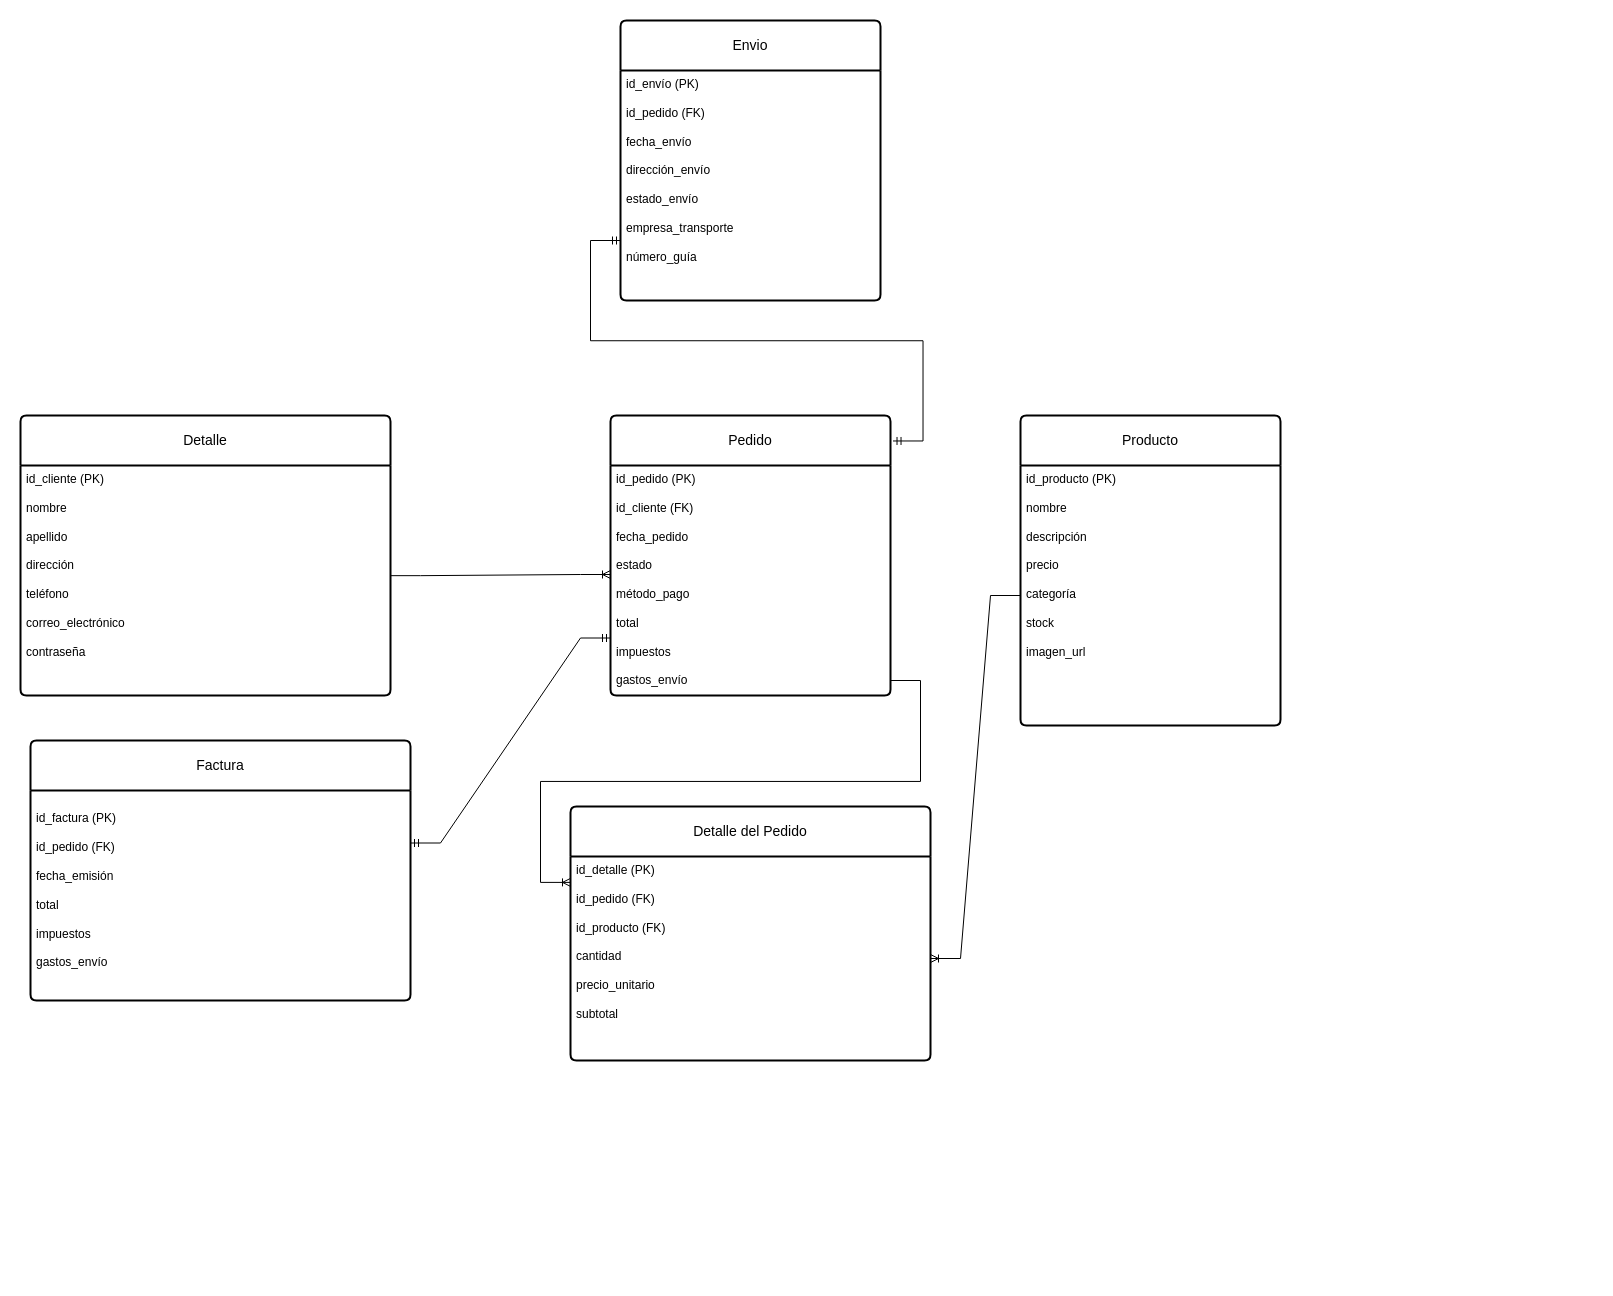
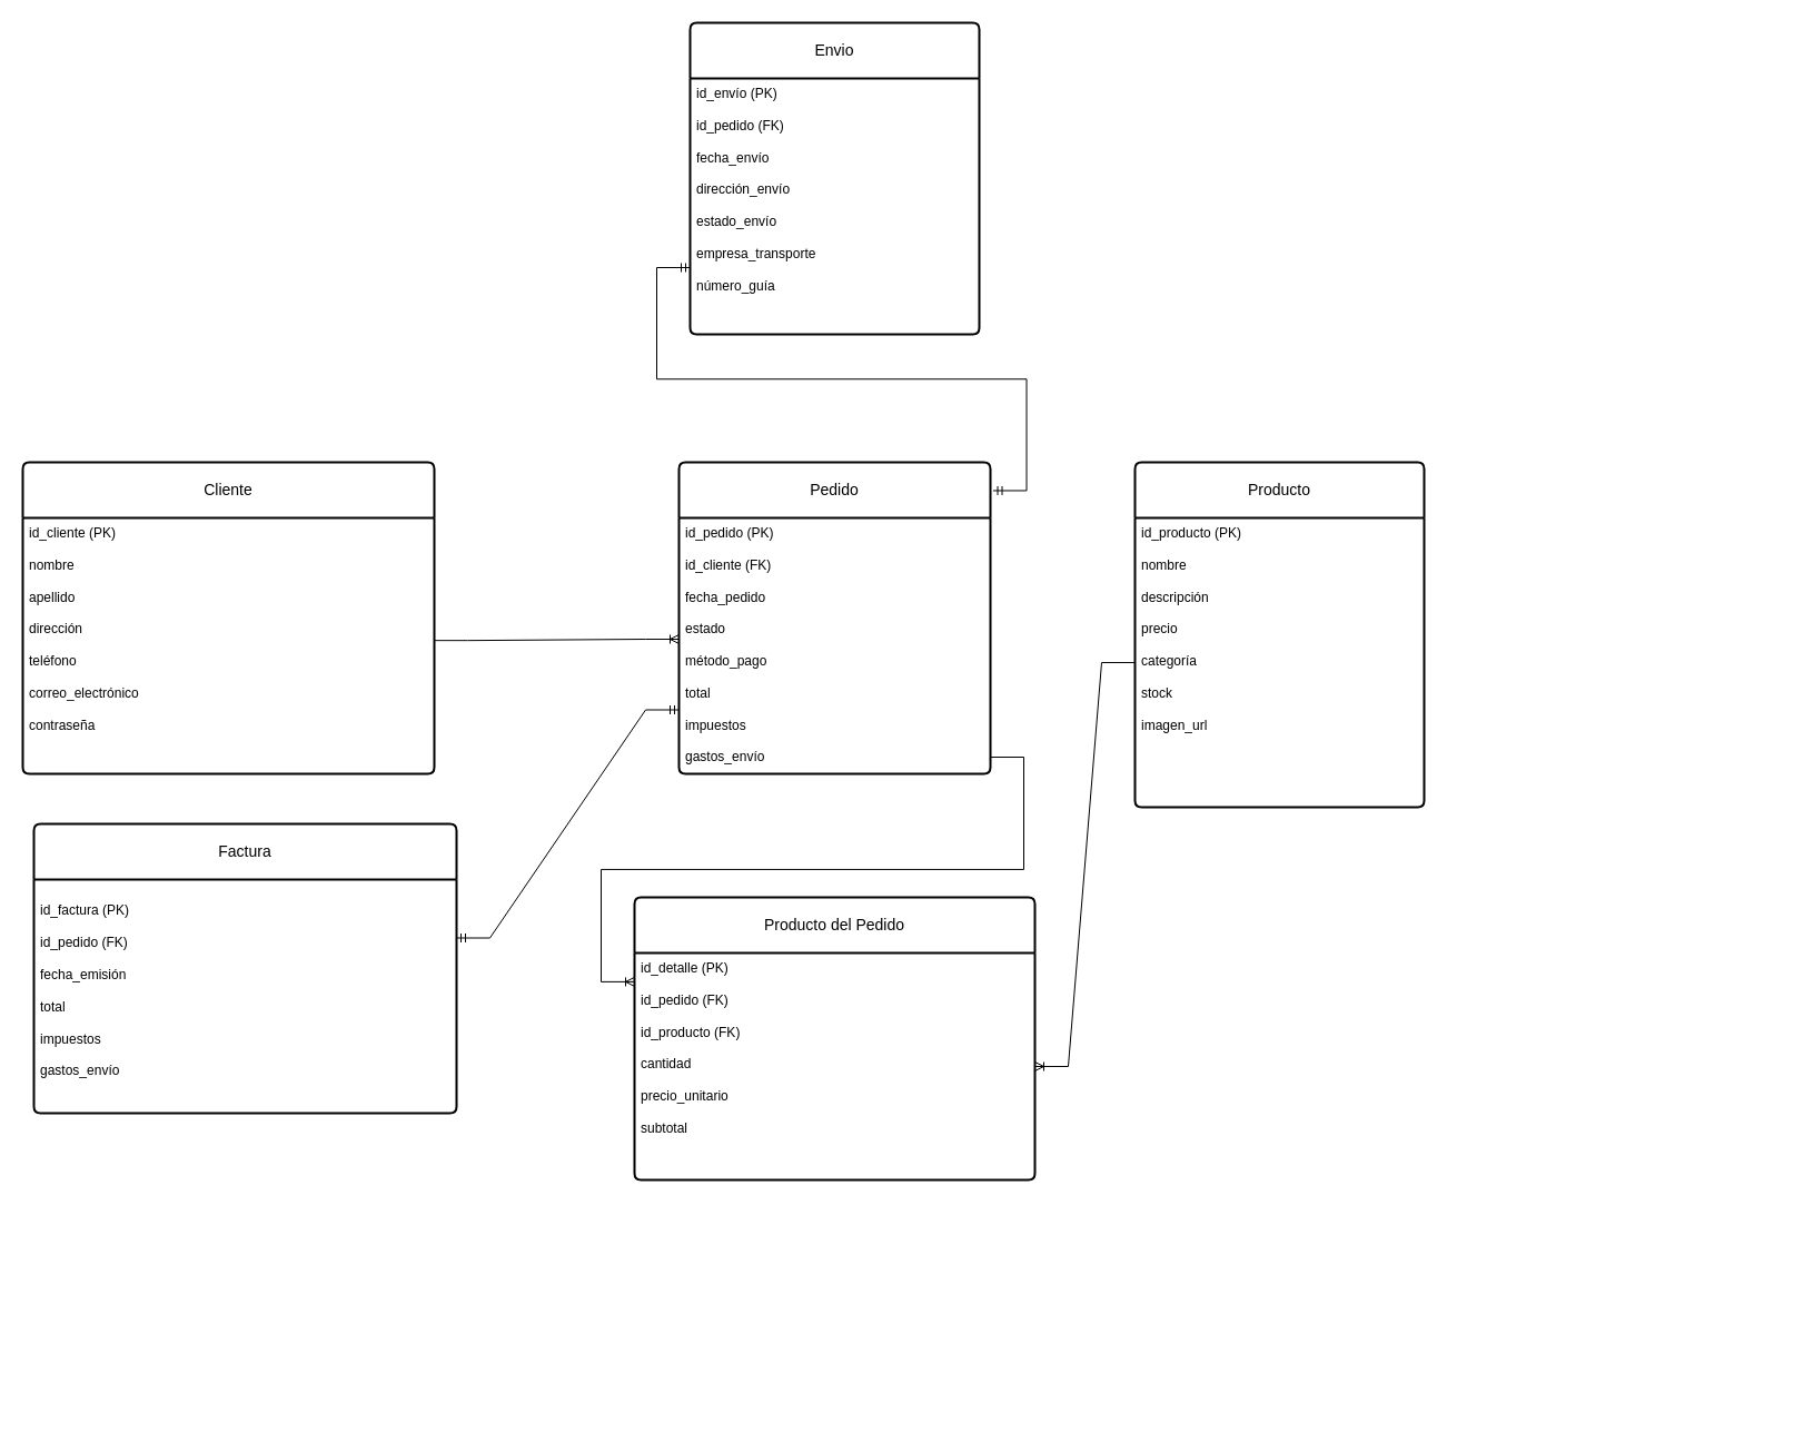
- <mxCell id="4" value="Detalle" style="swimlane;childLayout=stackLayout;horizontal=1;startSize=50;horizontalStack=0;rounded=1;fontSize=14;fontStyle=0;strokeWidth=2;resizeParent=0;resizeLast=1;shadow=0;dashed=0;align=center;arcSize=4;whiteSpace=wrap;html=1;" vertex="1" parent="1"><mxGeometry x="20" y="415" width="370" height="280" as="geometry" /></mxCell>
+ <mxCell id="4" value="Cliente" style="swimlane;childLayout=stackLayout;horizontal=1;startSize=50;horizontalStack=0;rounded=1;fontSize=14;fontStyle=0;strokeWidth=2;resizeParent=0;resizeLast=1;shadow=0;dashed=0;align=center;arcSize=4;whiteSpace=wrap;html=1;" vertex="1" parent="1"><mxGeometry x="20" y="415" width="370" height="280" as="geometry" /></mxCell>
- <mxCell id="8" value="Detalle del Pedido" style="swimlane;childLayout=stackLayout;horizontal=1;startSize=50;horizontalStack=0;rounded=1;fontSize=14;fontStyle=0;strokeWidth=2;resizeParent=0;resizeLast=1;shadow=0;dashed=0;align=center;arcSize=4;whiteSpace=wrap;html=1;" vertex="1" parent="1"><mxGeometry x="570" y="806" width="360" height="254" as="geometry" /></mxCell>
+ <mxCell id="8" value="Producto del Pedido" style="swimlane;childLayout=stackLayout;horizontal=1;startSize=50;horizontalStack=0;rounded=1;fontSize=14;fontStyle=0;strokeWidth=2;resizeParent=0;resizeLast=1;shadow=0;dashed=0;align=center;arcSize=4;whiteSpace=wrap;html=1;" vertex="1" parent="1"><mxGeometry x="570" y="806" width="360" height="254" as="geometry" /></mxCell>
